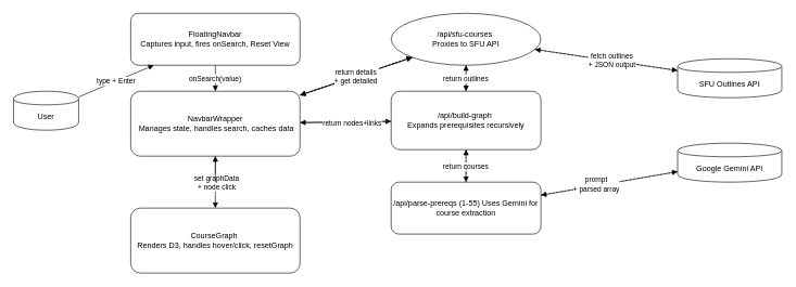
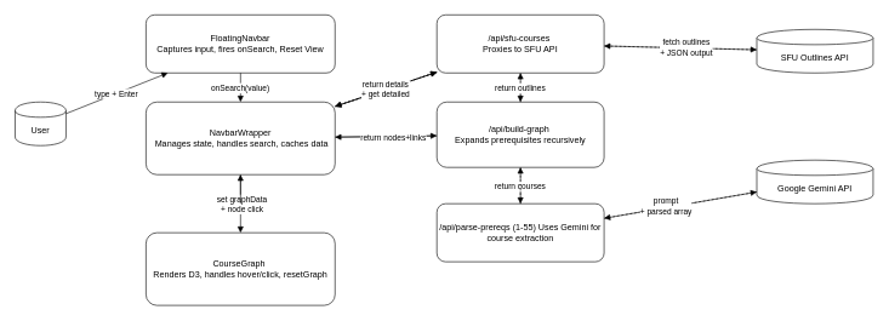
- <mxCell id="8" value="/api/sfu-courses&amp;nbsp;&lt;div&gt;Proxies to SFU API&lt;/div&gt;" style="ellipse;whiteSpace=wrap;html=1;" parent="1" vertex="1"><mxGeometry x="600" y="20" width="230" height="80" as="geometry" /></mxCell>
+ <mxCell id="8" value="/api/sfu-courses&amp;nbsp;&lt;div&gt;Proxies to SFU API&lt;/div&gt;" style="rounded=1;whiteSpace=wrap;html=1;" parent="1" vertex="1"><mxGeometry x="600" y="20" width="230" height="80" as="geometry" /></mxCell>
- <mxCell id="3" value="SFU Outlines API" style="shape=cylinder;whiteSpace=wrap;html=1;boundedLbl=1;" parent="1" vertex="1"><mxGeometry x="1040" y="90" width="160" height="60" as="geometry" /></mxCell>
+ <mxCell id="3" value="SFU Outlines API" style="shape=cylinder;whiteSpace=wrap;html=1;boundedLbl=1;" parent="1" vertex="1"><mxGeometry x="1040" y="40" width="160" height="60" as="geometry" /></mxCell>
- <mxCell id="2" value="User" style="shape=cylinder;whiteSpace=wrap;html=1;boundedLbl=1;" parent="1" vertex="1"><mxGeometry x="20" y="140" width="100" height="60" as="geometry" /></mxCell>
+ <mxCell id="2" value="User" style="shape=cylinder;whiteSpace=wrap;html=1;boundedLbl=1;" parent="1" vertex="1"><mxGeometry x="20" y="140" width="70" height="60" as="geometry" /></mxCell>
